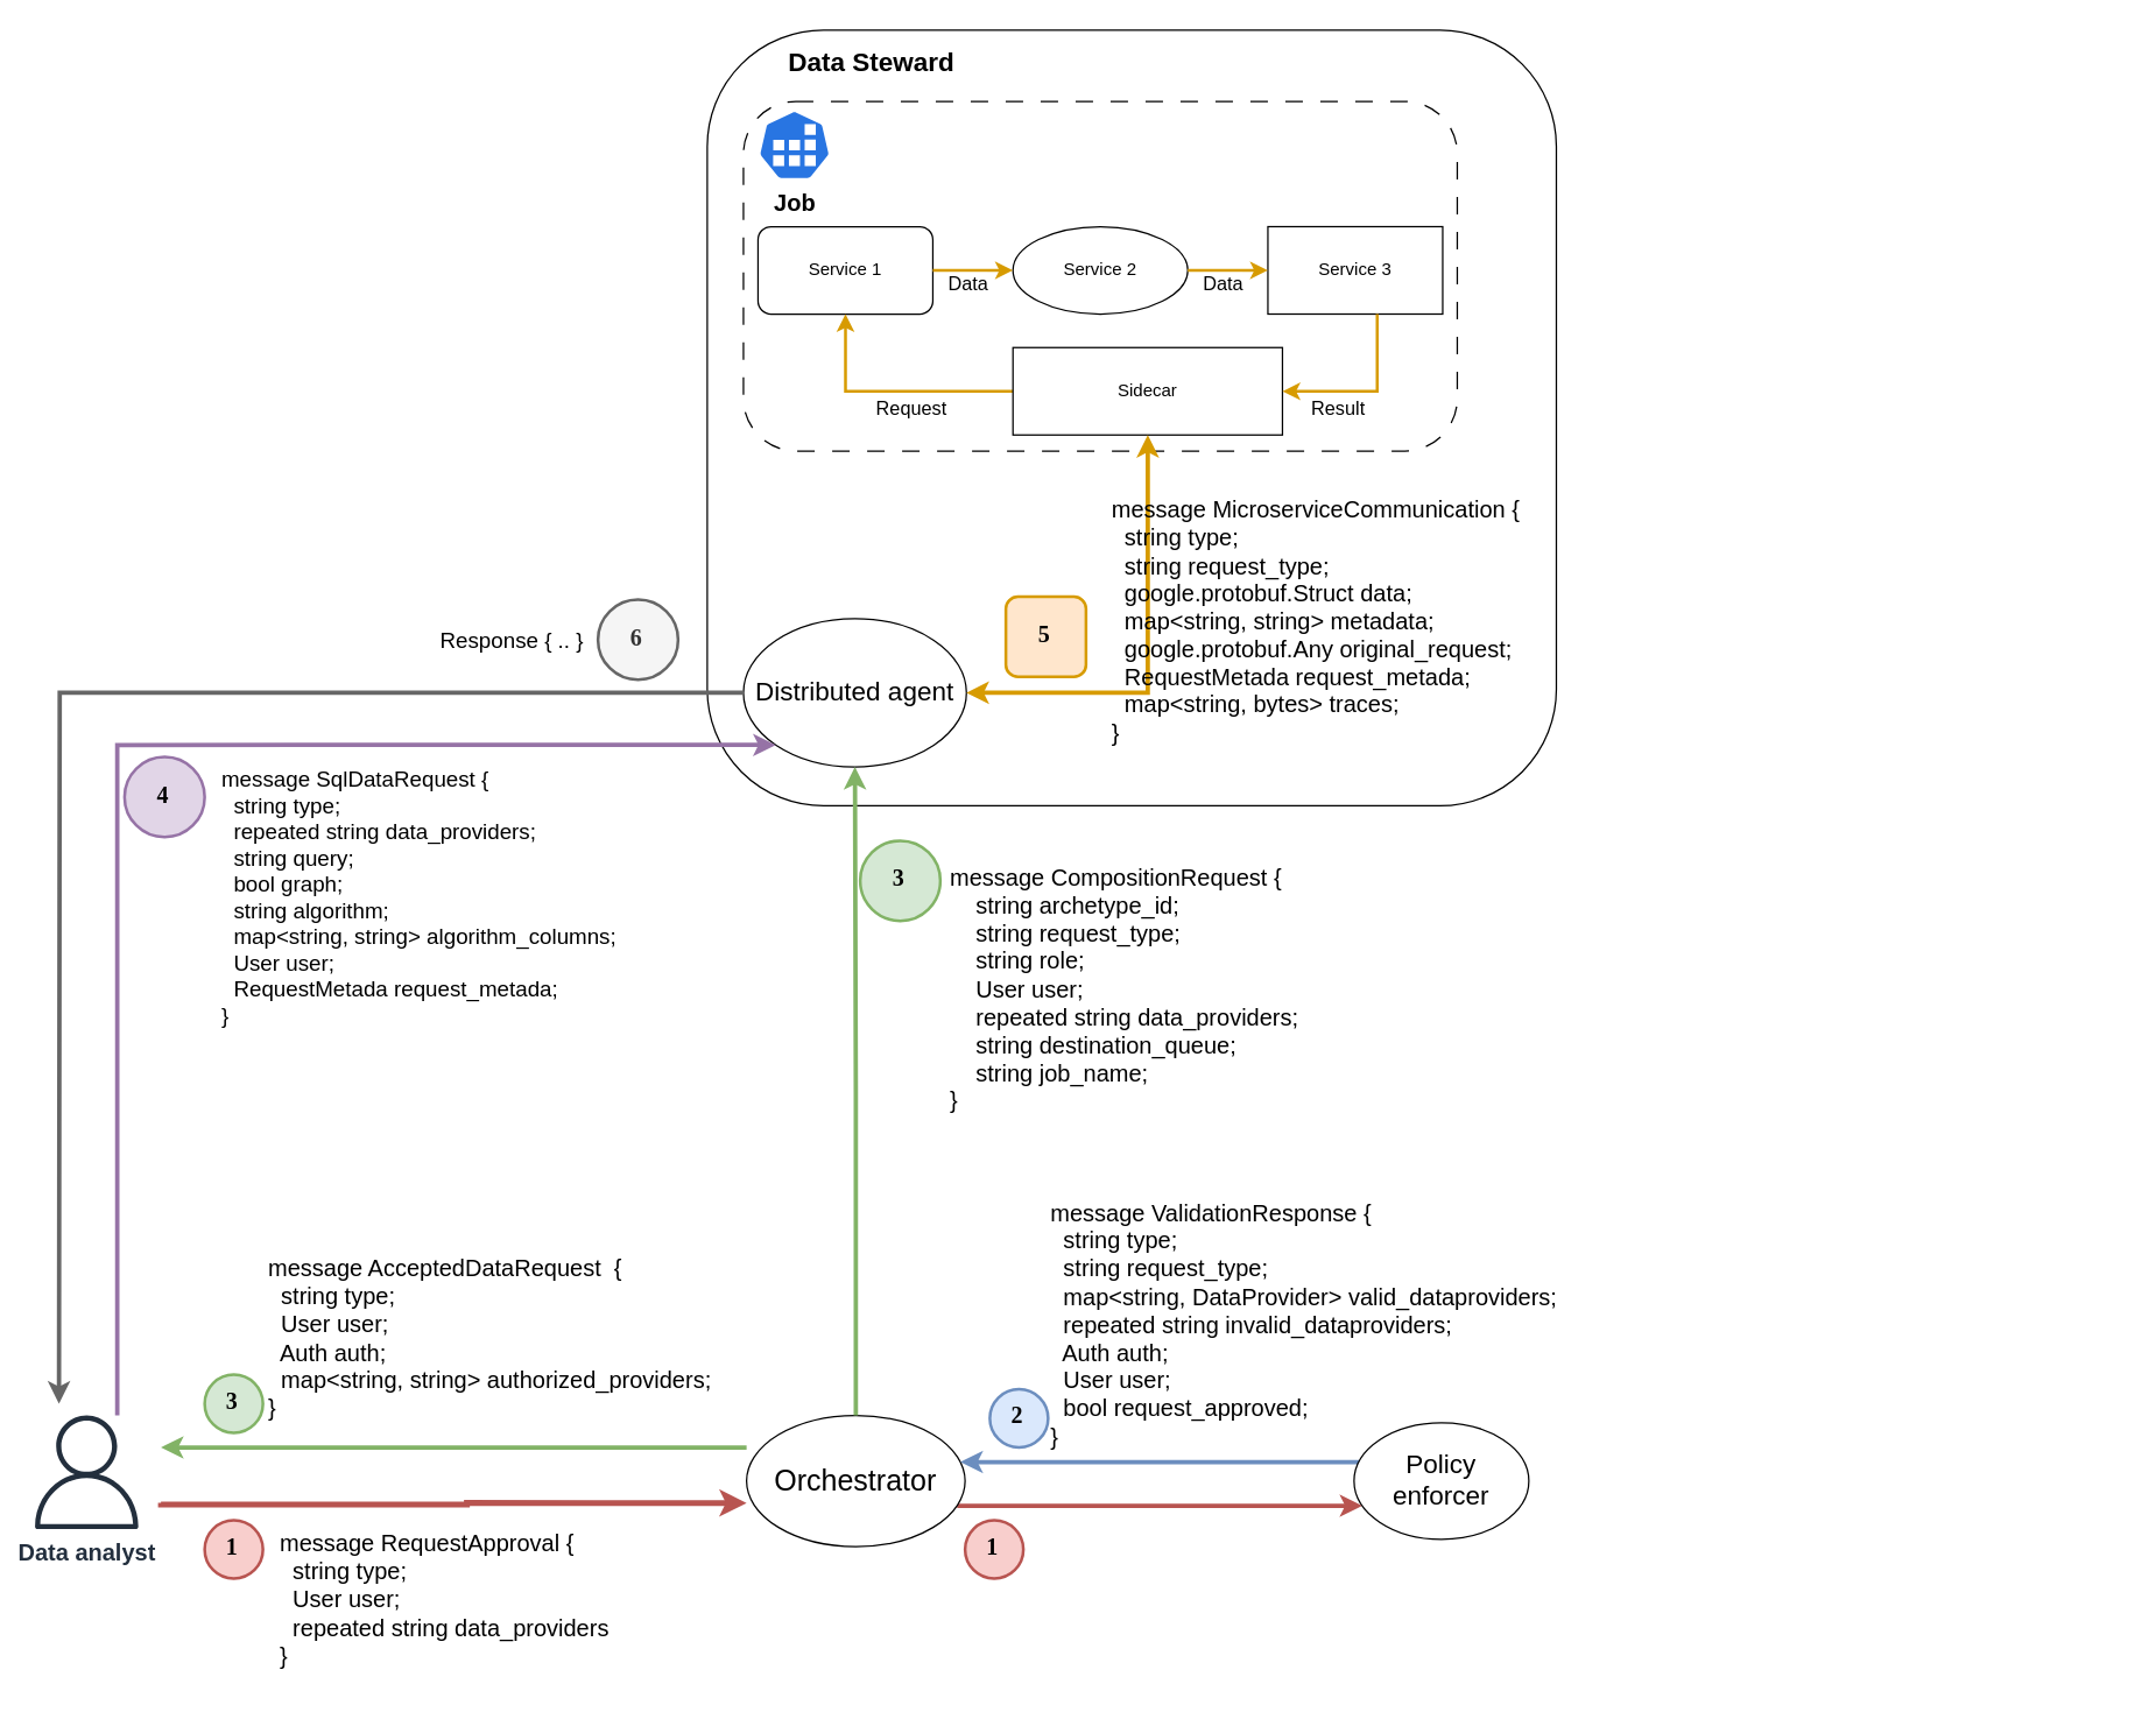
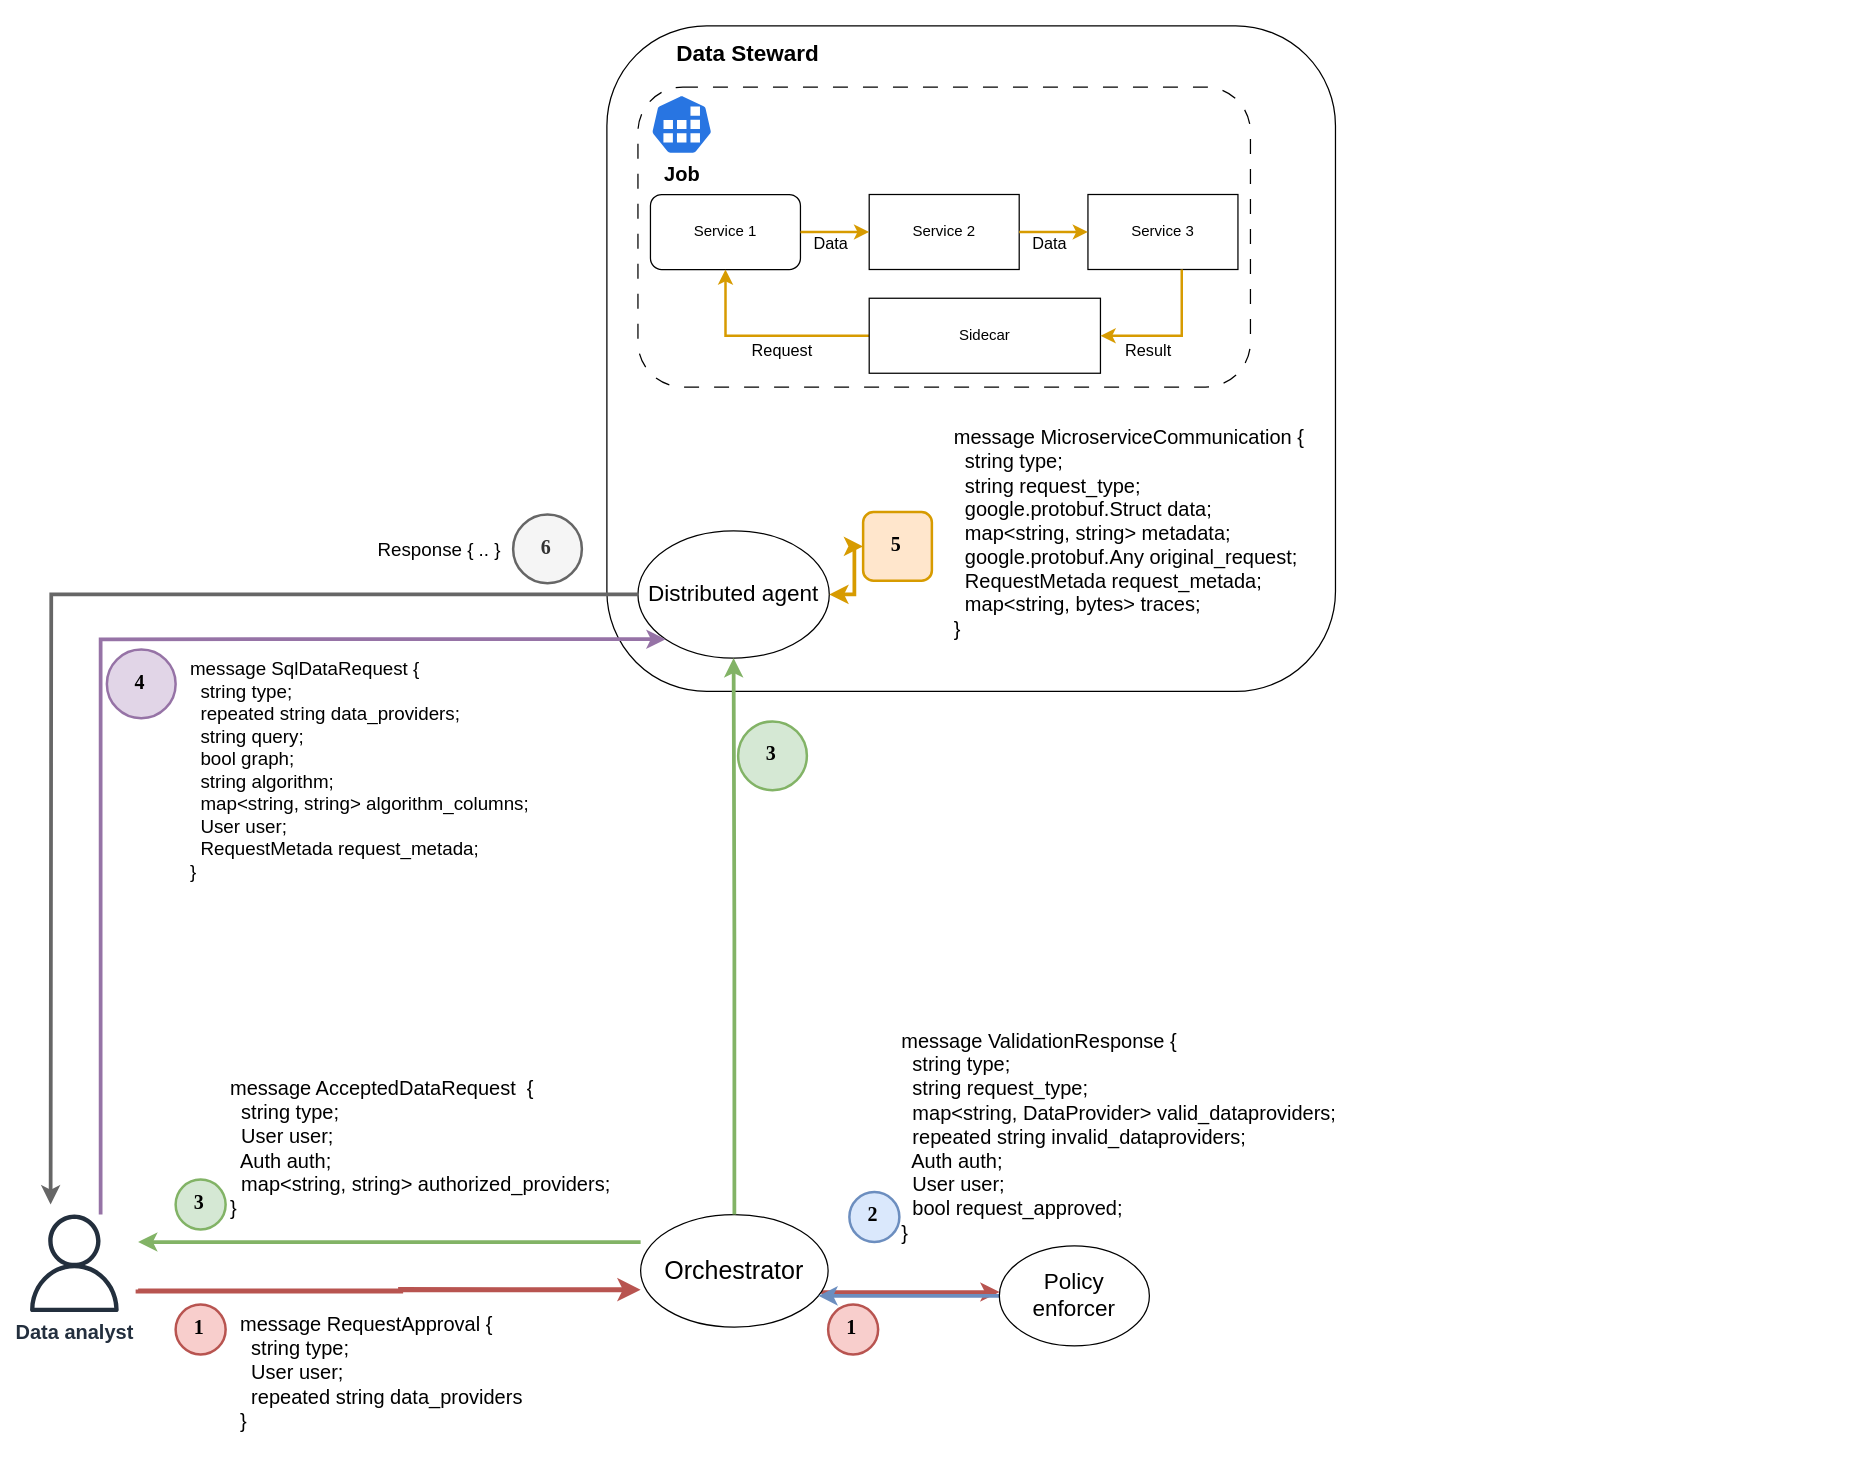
- <mxCell id="15" value="Service 2" style="ellipse;whiteSpace=wrap;html=1;" vertex="1" parent="11"><mxGeometry x="185" y="86" width="120" height="60" as="geometry" /></mxCell>
+ <mxCell id="15" value="Service 2" style="rounded=0;whiteSpace=wrap;html=1;" vertex="1" parent="11"><mxGeometry x="185" y="86" width="120" height="60" as="geometry" /></mxCell>
- <mxCell id="26" style="edgeStyle=orthogonalEdgeStyle;rounded=0;orthogonalLoop=1;jettySize=auto;html=1;fillColor=#ffe6cc;strokeColor=#d79b00;strokeWidth=3;startArrow=classic;startFill=1;" edge="1" parent="8" source="10" target="23"><mxGeometry relative="1" as="geometry" /></mxCell>
+ <mxCell id="26" style="edgeStyle=orthogonalEdgeStyle;rounded=0;orthogonalLoop=1;jettySize=auto;html=1;fillColor=#ffe6cc;strokeColor=#d79b00;strokeWidth=3;startArrow=classic;startFill=1;" edge="1" parent="8" source="10" target="28"><mxGeometry relative="1" as="geometry" /></mxCell>
- <mxCell id="39" value="&lt;div style=&quot;font-size: 16px;&quot;&gt;&lt;font style=&quot;font-size: 16px;&quot;&gt;&lt;br&gt;&lt;/font&gt;&lt;/div&gt;&lt;div style=&quot;font-size: 16px;&quot;&gt;&lt;font style=&quot;font-size: 16px;&quot;&gt;message CompositionRequest {&lt;/font&gt;&lt;/div&gt;&lt;div style=&quot;font-size: 16px;&quot;&gt;&lt;font style=&quot;font-size: 16px;&quot;&gt;&amp;nbsp; &amp;nbsp; string archetype_id;&lt;/font&gt;&lt;/div&gt;&lt;div style=&quot;font-size: 16px;&quot;&gt;&lt;font style=&quot;font-size: 16px;&quot;&gt;&amp;nbsp; &amp;nbsp; string request_type;&lt;/font&gt;&lt;/div&gt;&lt;div style=&quot;font-size: 16px;&quot;&gt;&lt;font style=&quot;font-size: 16px;&quot;&gt;&amp;nbsp; &amp;nbsp; string role;&lt;/font&gt;&lt;/div&gt;&lt;div style=&quot;font-size: 16px;&quot;&gt;&lt;font style=&quot;font-size: 16px;&quot;&gt;&amp;nbsp; &amp;nbsp; User user;&lt;/font&gt;&lt;/div&gt;&lt;div style=&quot;font-size: 16px;&quot;&gt;&lt;font style=&quot;font-size: 16px;&quot;&gt;&amp;nbsp; &amp;nbsp; repeated string data_providers;&lt;/font&gt;&lt;/div&gt;&lt;div style=&quot;font-size: 16px;&quot;&gt;&lt;font style=&quot;font-size: 16px;&quot;&gt;&amp;nbsp; &amp;nbsp; string destination_queue;&lt;/font&gt;&lt;/div&gt;&lt;div style=&quot;font-size: 16px;&quot;&gt;&lt;font style=&quot;font-size: 16px;&quot;&gt;&amp;nbsp; &amp;nbsp; string job_name;&lt;/font&gt;&lt;/div&gt;&lt;div style=&quot;font-size: 16px;&quot;&gt;&lt;font style=&quot;font-size: 16px;&quot;&gt;}&lt;/font&gt;&lt;/div&gt;" style="text;html=1;align=left;verticalAlign=middle;resizable=0;points=[];autosize=1;strokeColor=none;fillColor=none;" parent="1" vertex="1"><mxGeometry x="650" y="563.62" width="260" height="210" as="geometry" /></mxCell>
- <mxCell id="7" value="&lt;font style=&quot;font-size: 18px;&quot;&gt;Policy enforcer&lt;/font&gt;" style="ellipse;whiteSpace=wrap;html=1;fontSize=18;" parent="1" vertex="1"><mxGeometry x="929" y="976.08" width="120" height="80" as="geometry" /></mxCell>
+ <mxCell id="7" value="&lt;font style=&quot;font-size: 18px;&quot;&gt;Policy enforcer&lt;/font&gt;" style="ellipse;whiteSpace=wrap;html=1;fontSize=18;" parent="1" vertex="1"><mxGeometry x="799" y="996.08" width="120" height="80" as="geometry" /></mxCell>
